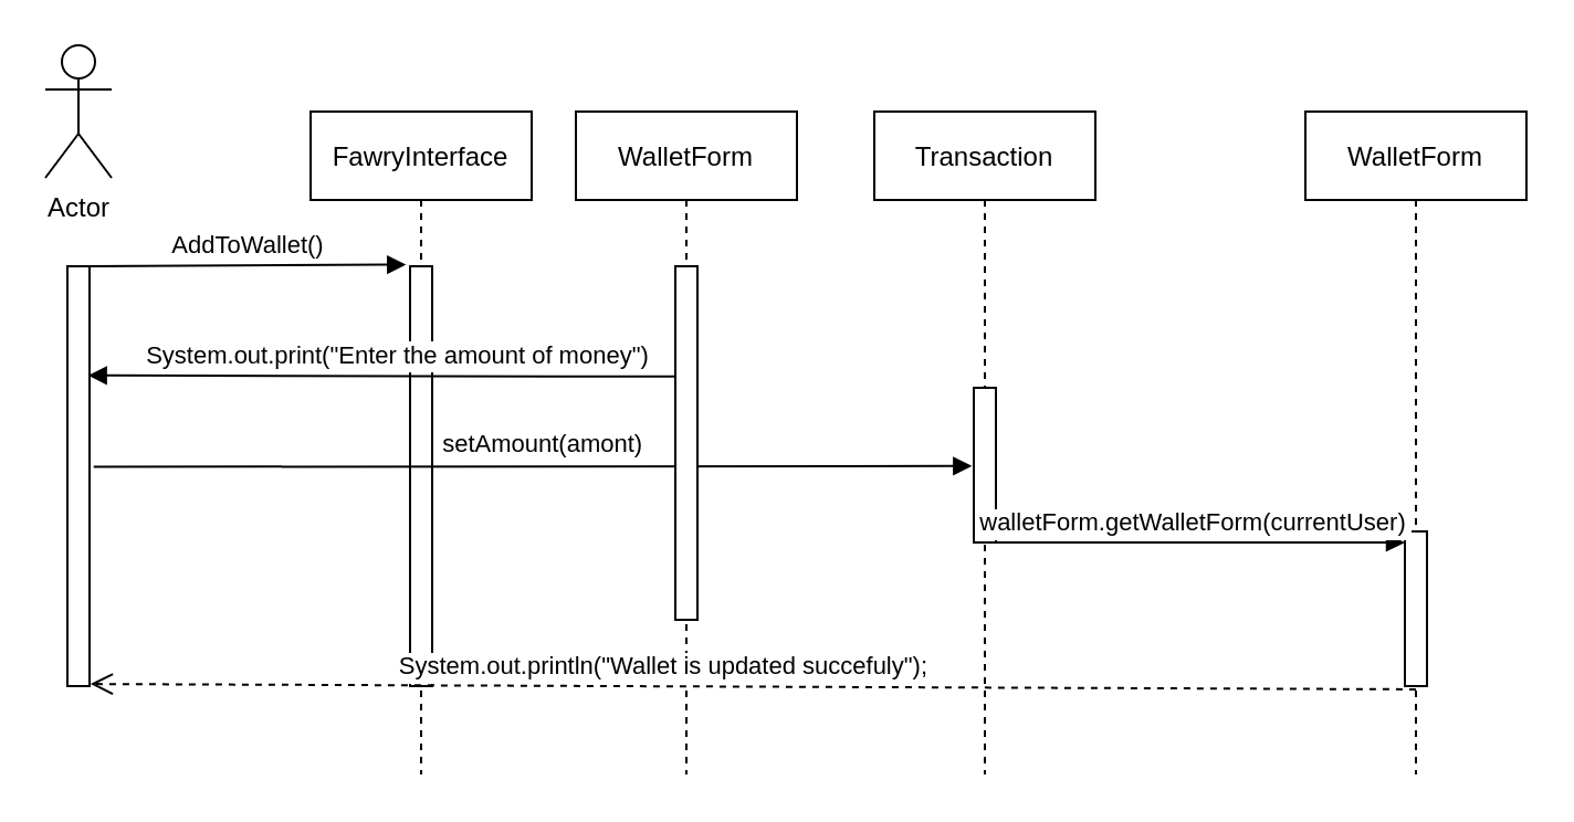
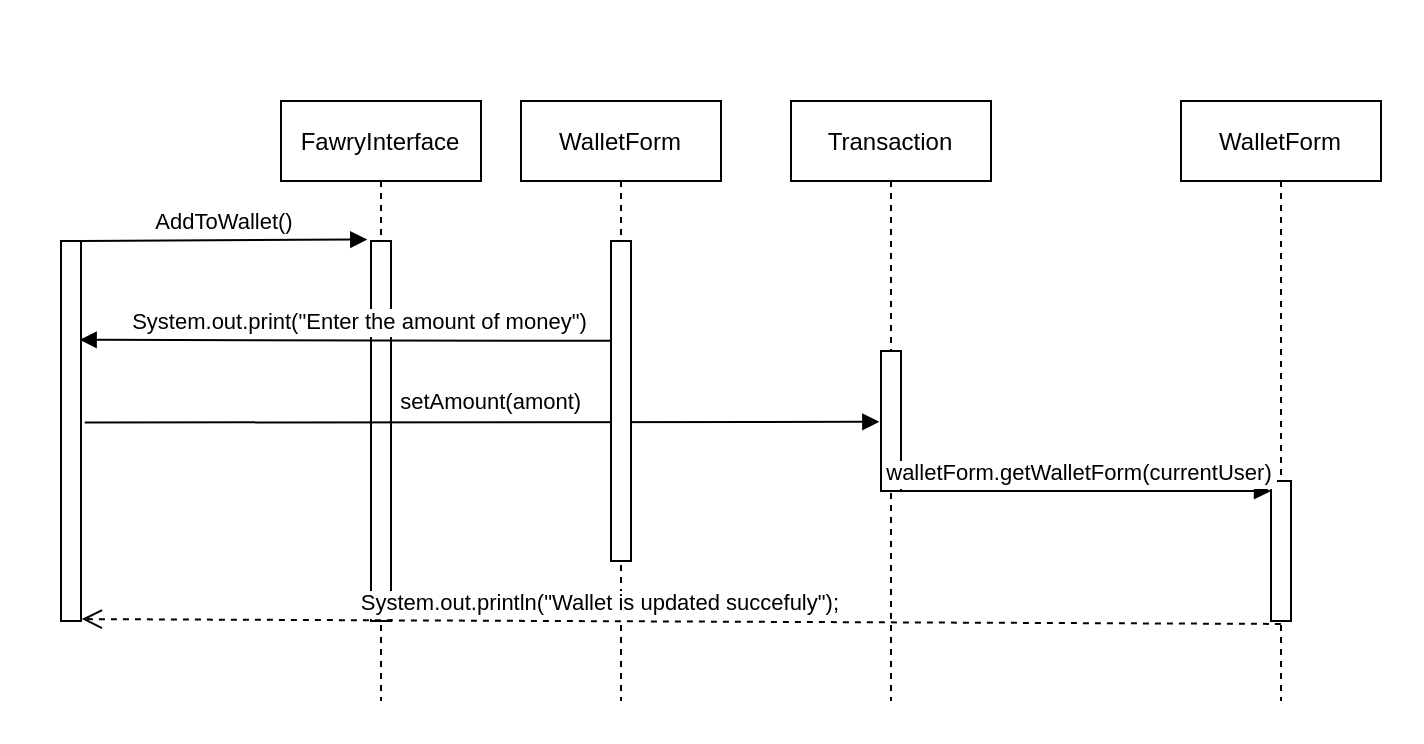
- <mxCell id="10" value="Actor" style="shape=umlActor;verticalLabelPosition=bottom;verticalAlign=top;html=1;outlineConnect=0;" vertex="1" parent="1"><mxGeometry x="20" y="20" width="30" height="60" as="geometry" /></mxCell>
